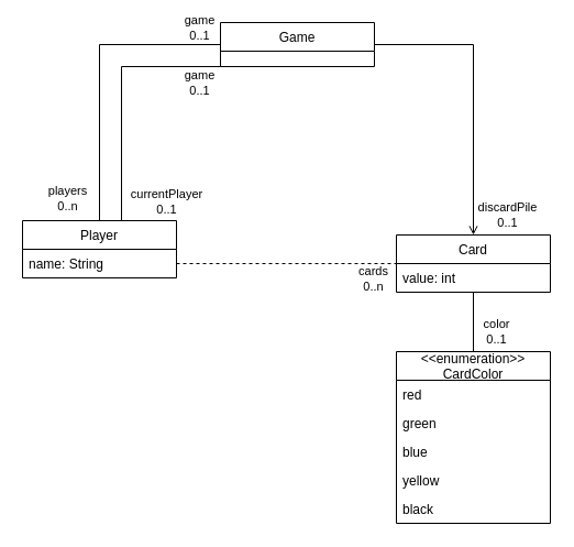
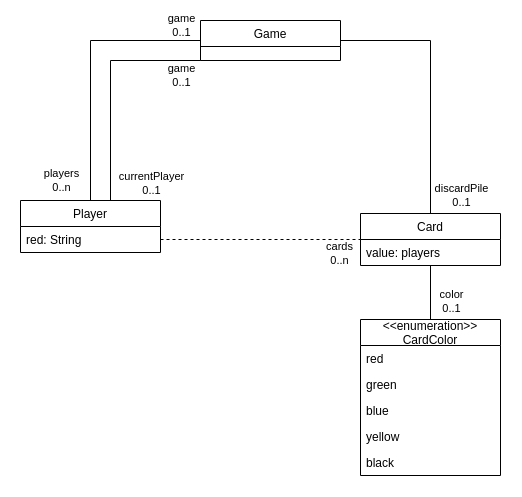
- <mxCell id="6" style="edgeStyle=orthogonalEdgeStyle;rounded=0;orthogonalLoop=1;jettySize=auto;html=1;exitX=1;exitY=0.5;exitDx=0;exitDy=0;entryX=0.5;entryY=0;entryDx=0;entryDy=0;endArrow=open;endFill=0;" edge="1" parent="1" source="12" target="13"><mxGeometry relative="1" as="geometry" /></mxCell>
+ <mxCell id="6" style="edgeStyle=orthogonalEdgeStyle;rounded=0;orthogonalLoop=1;jettySize=auto;html=1;exitX=1;exitY=0.5;exitDx=0;exitDy=0;entryX=0.5;entryY=0;entryDx=0;entryDy=0;endArrow=none;endFill=0;" edge="1" parent="1" source="12" target="13"><mxGeometry relative="1" as="geometry" /></mxCell>
- <mxCell id="5" value="name: String" style="text;strokeColor=none;fillColor=none;align=left;verticalAlign=top;spacingLeft=4;spacingRight=4;overflow=hidden;rotatable=0;points=[[0,0.5],[1,0.5]];portConstraint=eastwest;" parent="4" vertex="1"><mxGeometry y="26" width="140" height="26" as="geometry" /></mxCell>
+ <mxCell id="5" value="red: String" style="text;strokeColor=none;fillColor=none;align=left;verticalAlign=top;spacingLeft=4;spacingRight=4;overflow=hidden;rotatable=0;points=[[0,0.5],[1,0.5]];portConstraint=eastwest;" parent="4" vertex="1"><mxGeometry y="26" width="140" height="26" as="geometry" /></mxCell>
- <mxCell id="14" value="value: int" style="text;strokeColor=none;fillColor=none;align=left;verticalAlign=top;spacingLeft=4;spacingRight=4;overflow=hidden;rotatable=0;points=[[0,0.5],[1,0.5]];portConstraint=eastwest;" vertex="1" parent="13"><mxGeometry y="26" width="140" height="26" as="geometry" /></mxCell>
+ <mxCell id="14" value="value: players" style="text;strokeColor=none;fillColor=none;align=left;verticalAlign=top;spacingLeft=4;spacingRight=4;overflow=hidden;rotatable=0;points=[[0,0.5],[1,0.5]];portConstraint=eastwest;" vertex="1" parent="13"><mxGeometry y="26" width="140" height="26" as="geometry" /></mxCell>
